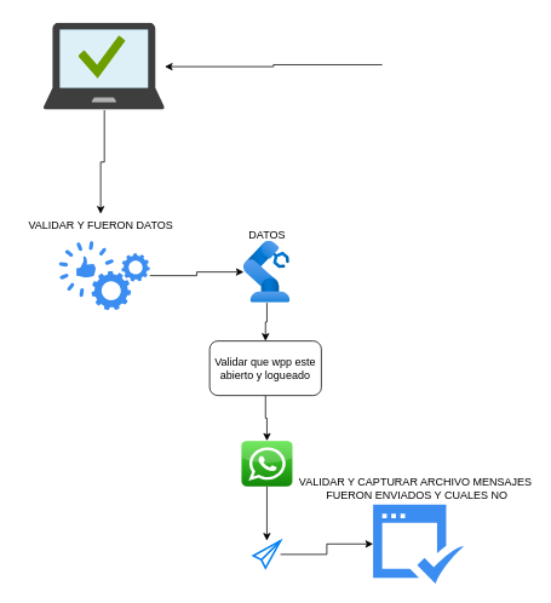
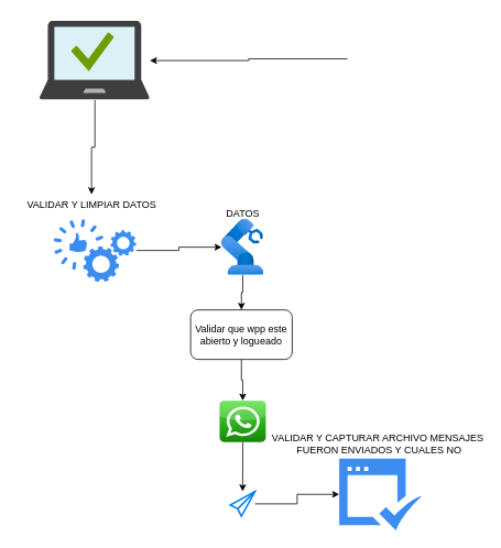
- <mxCell id="17" value="VALIDAR Y FUERON DATOS&lt;div&gt;&lt;br&gt;&lt;/div&gt;" style="text;html=1;align=center;verticalAlign=middle;resizable=0;points=[];autosize=1;strokeColor=none;fillColor=none;" vertex="1" parent="1"><mxGeometry x="20" y="235" width="180" height="40" as="geometry" /></mxCell>
+ <mxCell id="17" value="VALIDAR Y LIMPIAR DATOS&lt;div&gt;&lt;br&gt;&lt;/div&gt;" style="text;html=1;align=center;verticalAlign=middle;resizable=0;points=[];autosize=1;strokeColor=none;fillColor=none;" vertex="1" parent="1"><mxGeometry x="20" y="235" width="180" height="40" as="geometry" /></mxCell>
